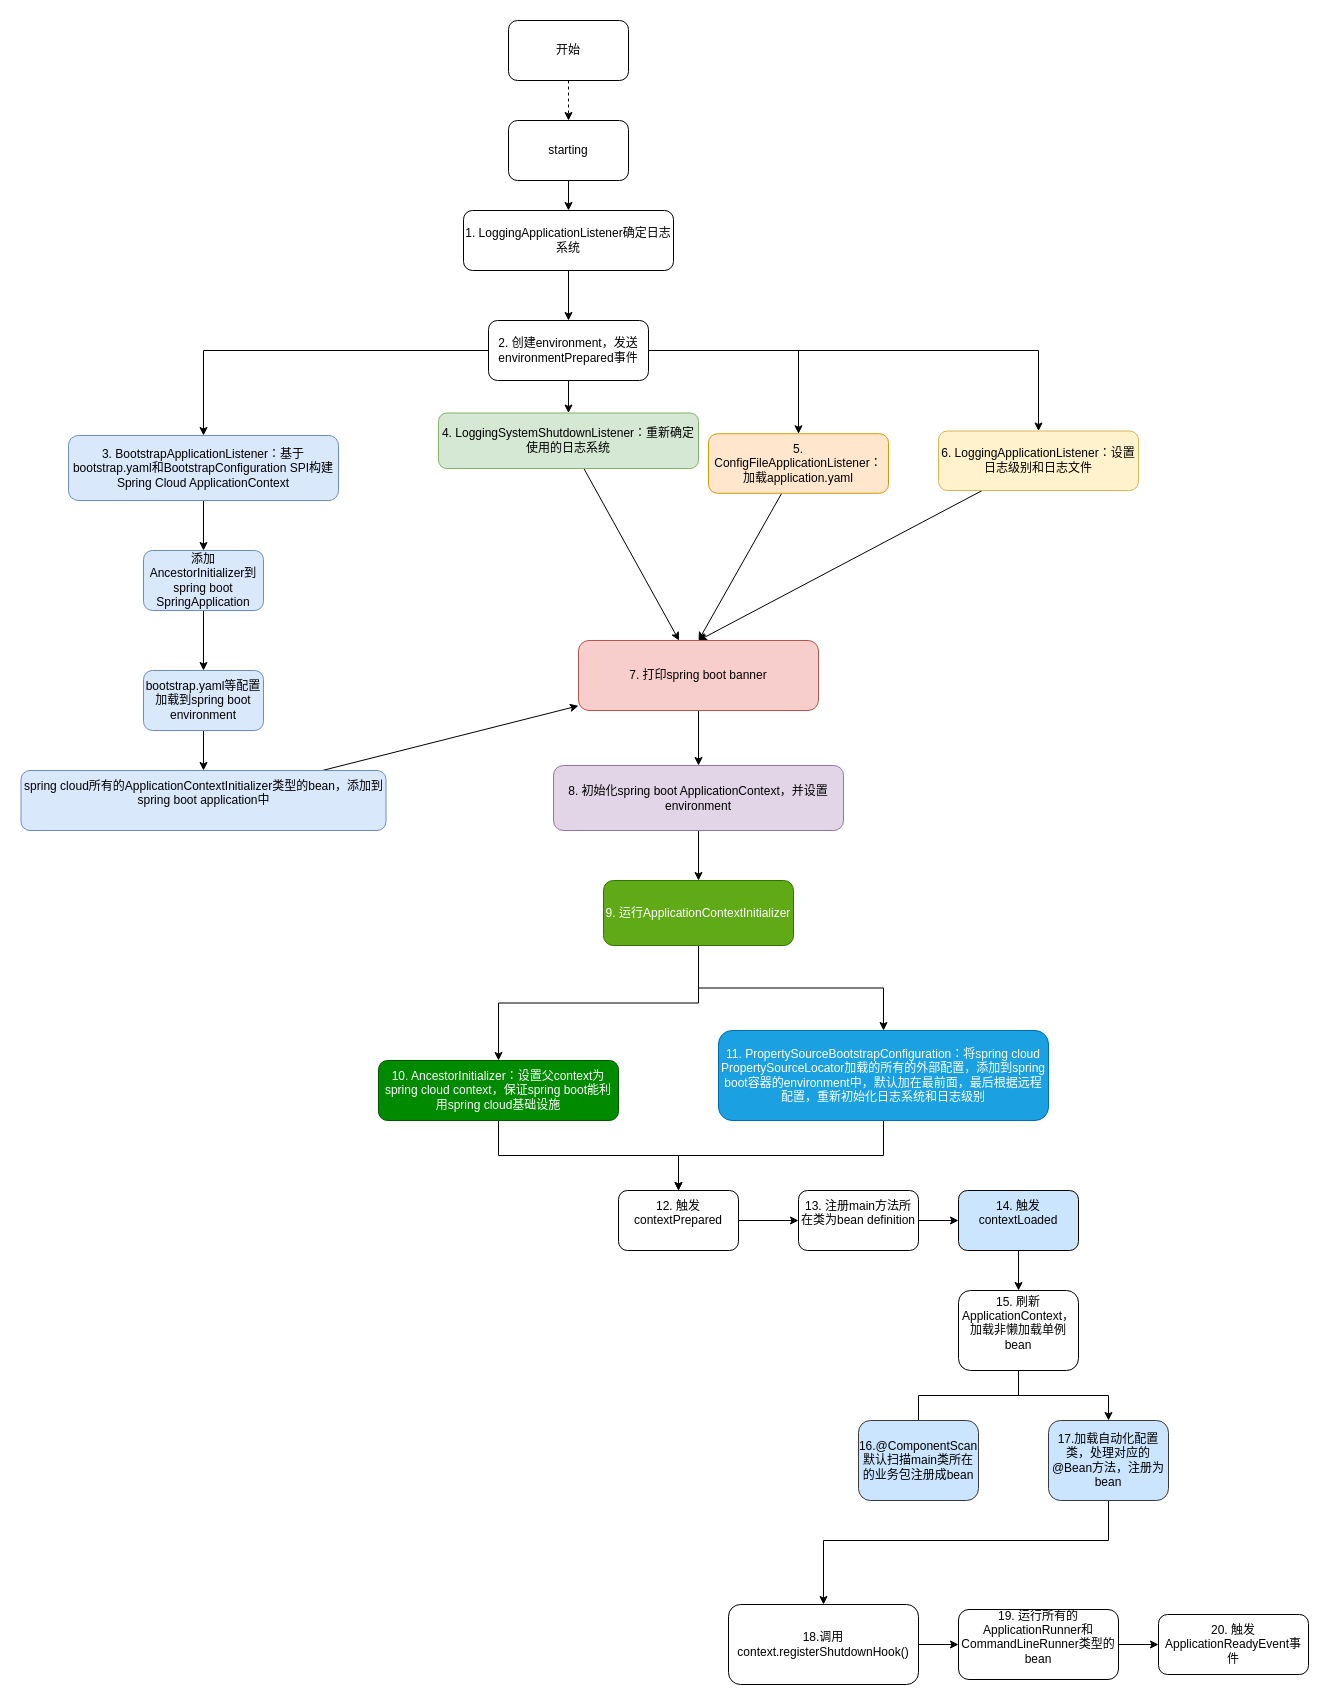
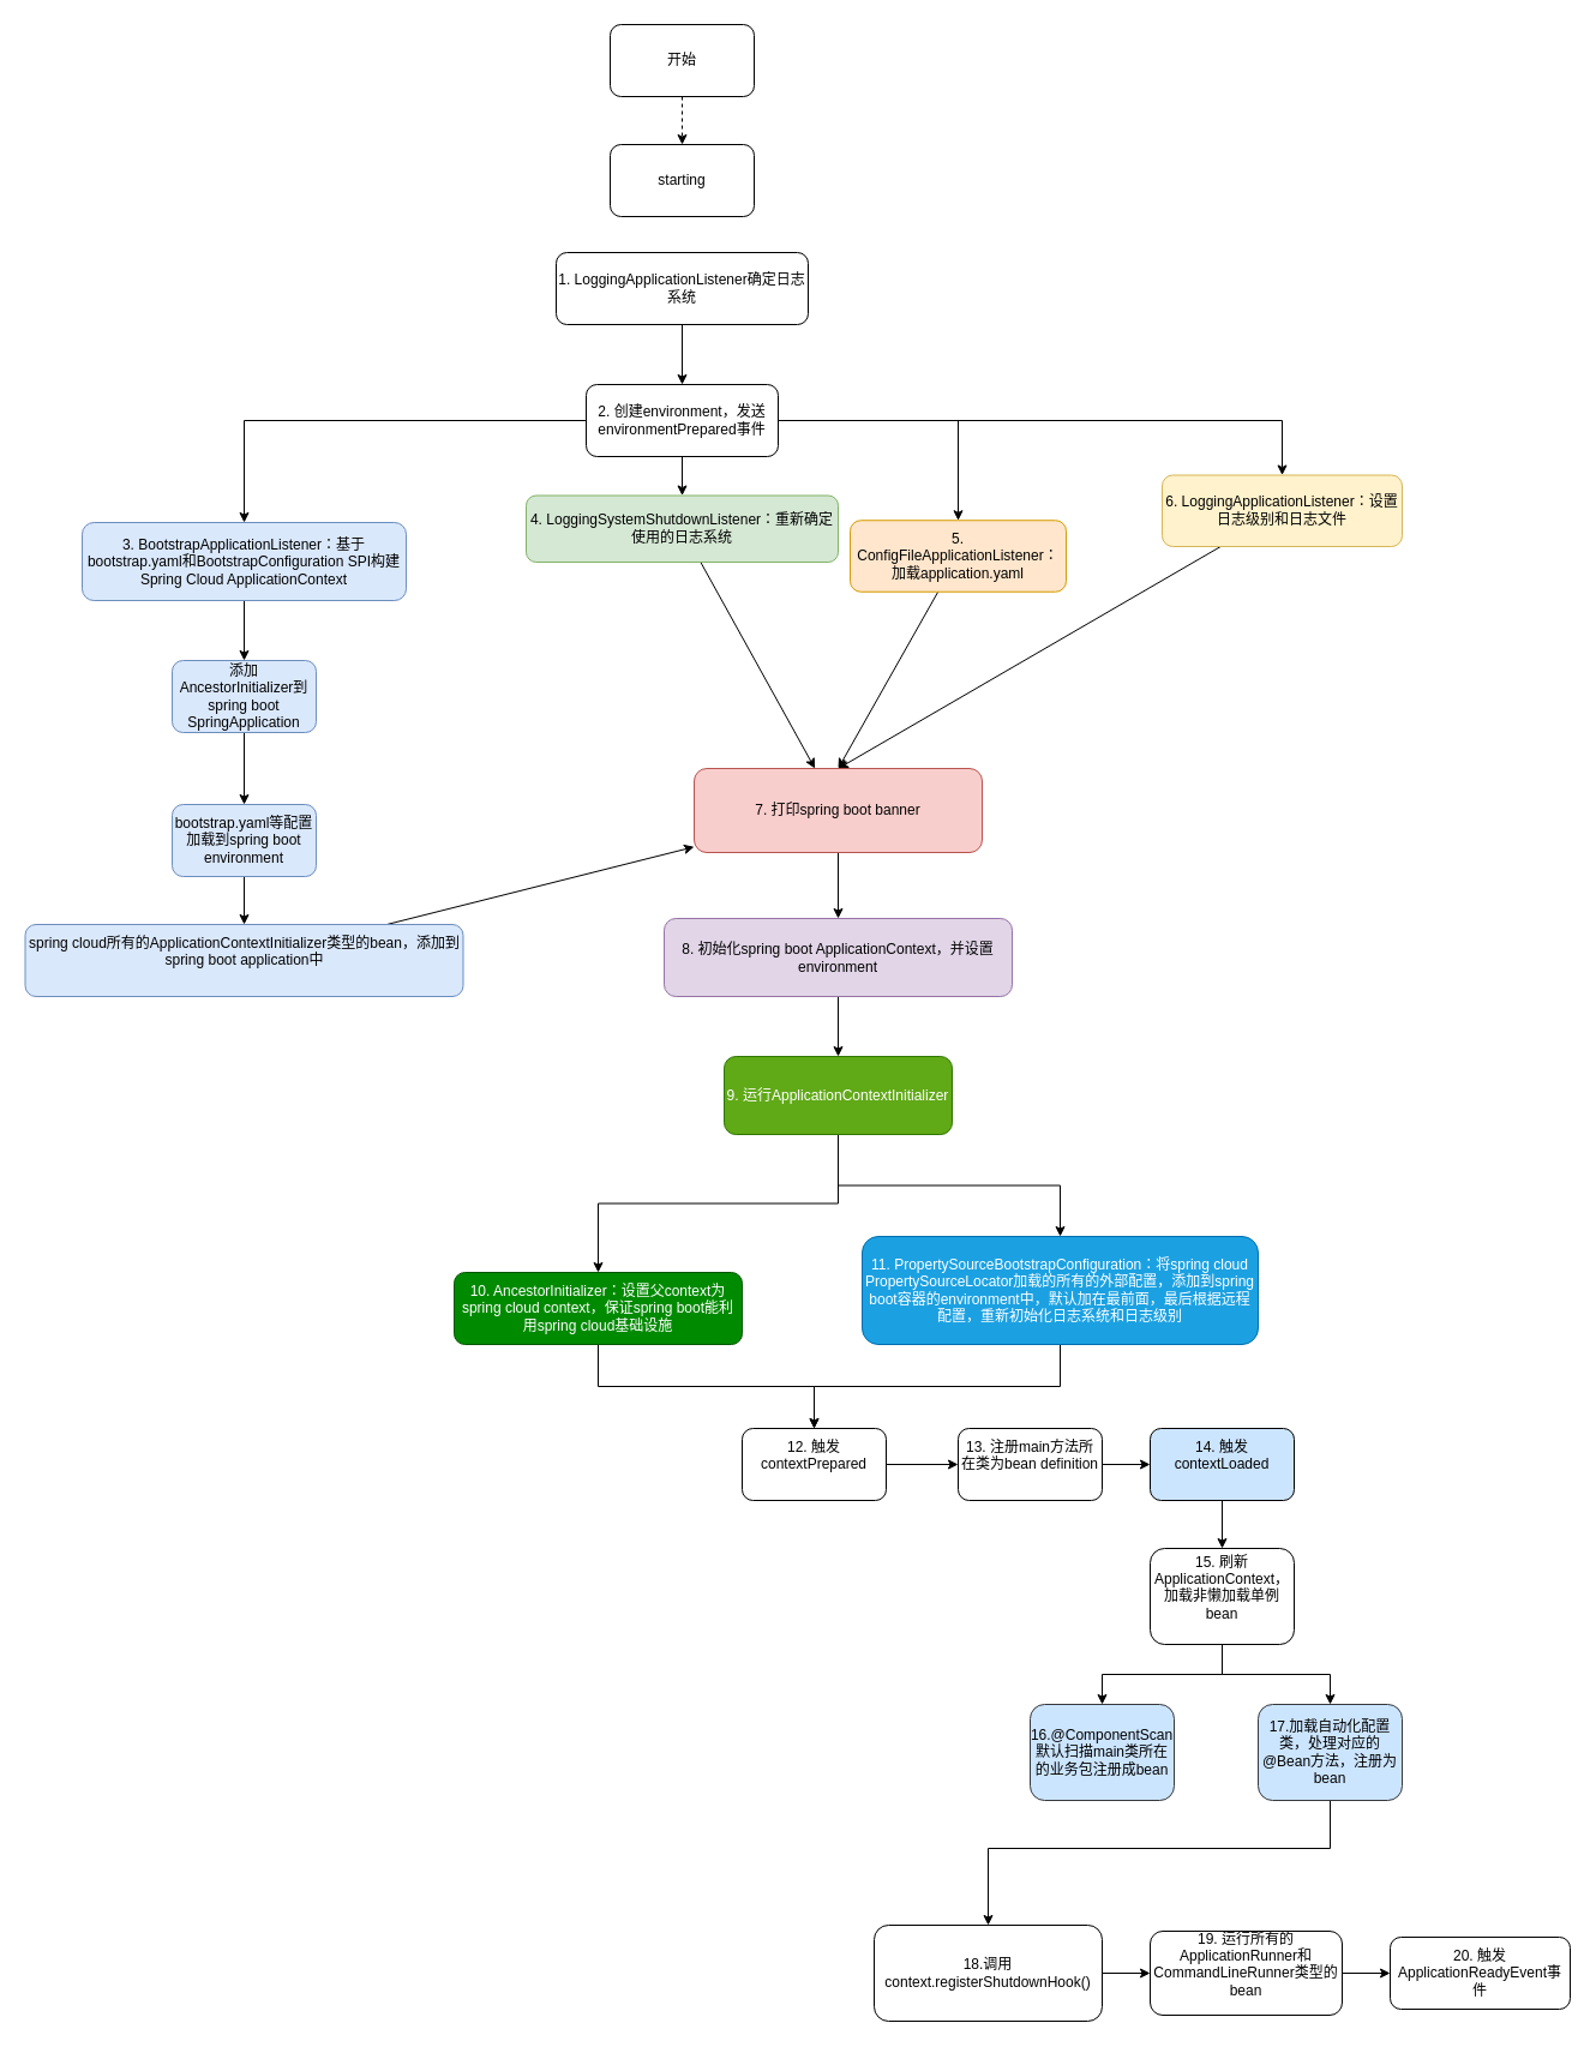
- <mxCell id="4" value="" style="edgeStyle=orthogonalEdgeStyle;rounded=0;orthogonalLoop=1;jettySize=auto;html=1;" parent="1" source="5" target="20" edge="1"><mxGeometry relative="1" as="geometry" /></mxCell>
- <mxCell id="26" value="6. LoggingApplicationListener：设置日志级别和日志文件" style="whiteSpace=wrap;html=1;rounded=1;fillColor=#fff2cc;strokeColor=#d6b656;" parent="1" vertex="1"><mxGeometry x="938" y="430.5" width="200" height="59.5" as="geometry" /></mxCell>
+ <mxCell id="26" value="6. LoggingApplicationListener：设置日志级别和日志文件" style="whiteSpace=wrap;html=1;rounded=1;fillColor=#fff2cc;strokeColor=#d6b656;" parent="1" vertex="1"><mxGeometry x="968" y="395.5" width="200" height="59.5" as="geometry" /></mxCell>
- <mxCell id="44" style="edgeStyle=orthogonalEdgeStyle;rounded=0;orthogonalLoop=1;jettySize=auto;html=1;endArrow=none;" edge="1" parent="1" source="46" target="50"><mxGeometry relative="1" as="geometry" /></mxCell>
+ <mxCell id="44" style="edgeStyle=orthogonalEdgeStyle;rounded=0;orthogonalLoop=1;jettySize=auto;html=1;" edge="1" parent="1" source="46" target="50"><mxGeometry relative="1" as="geometry" /></mxCell>
